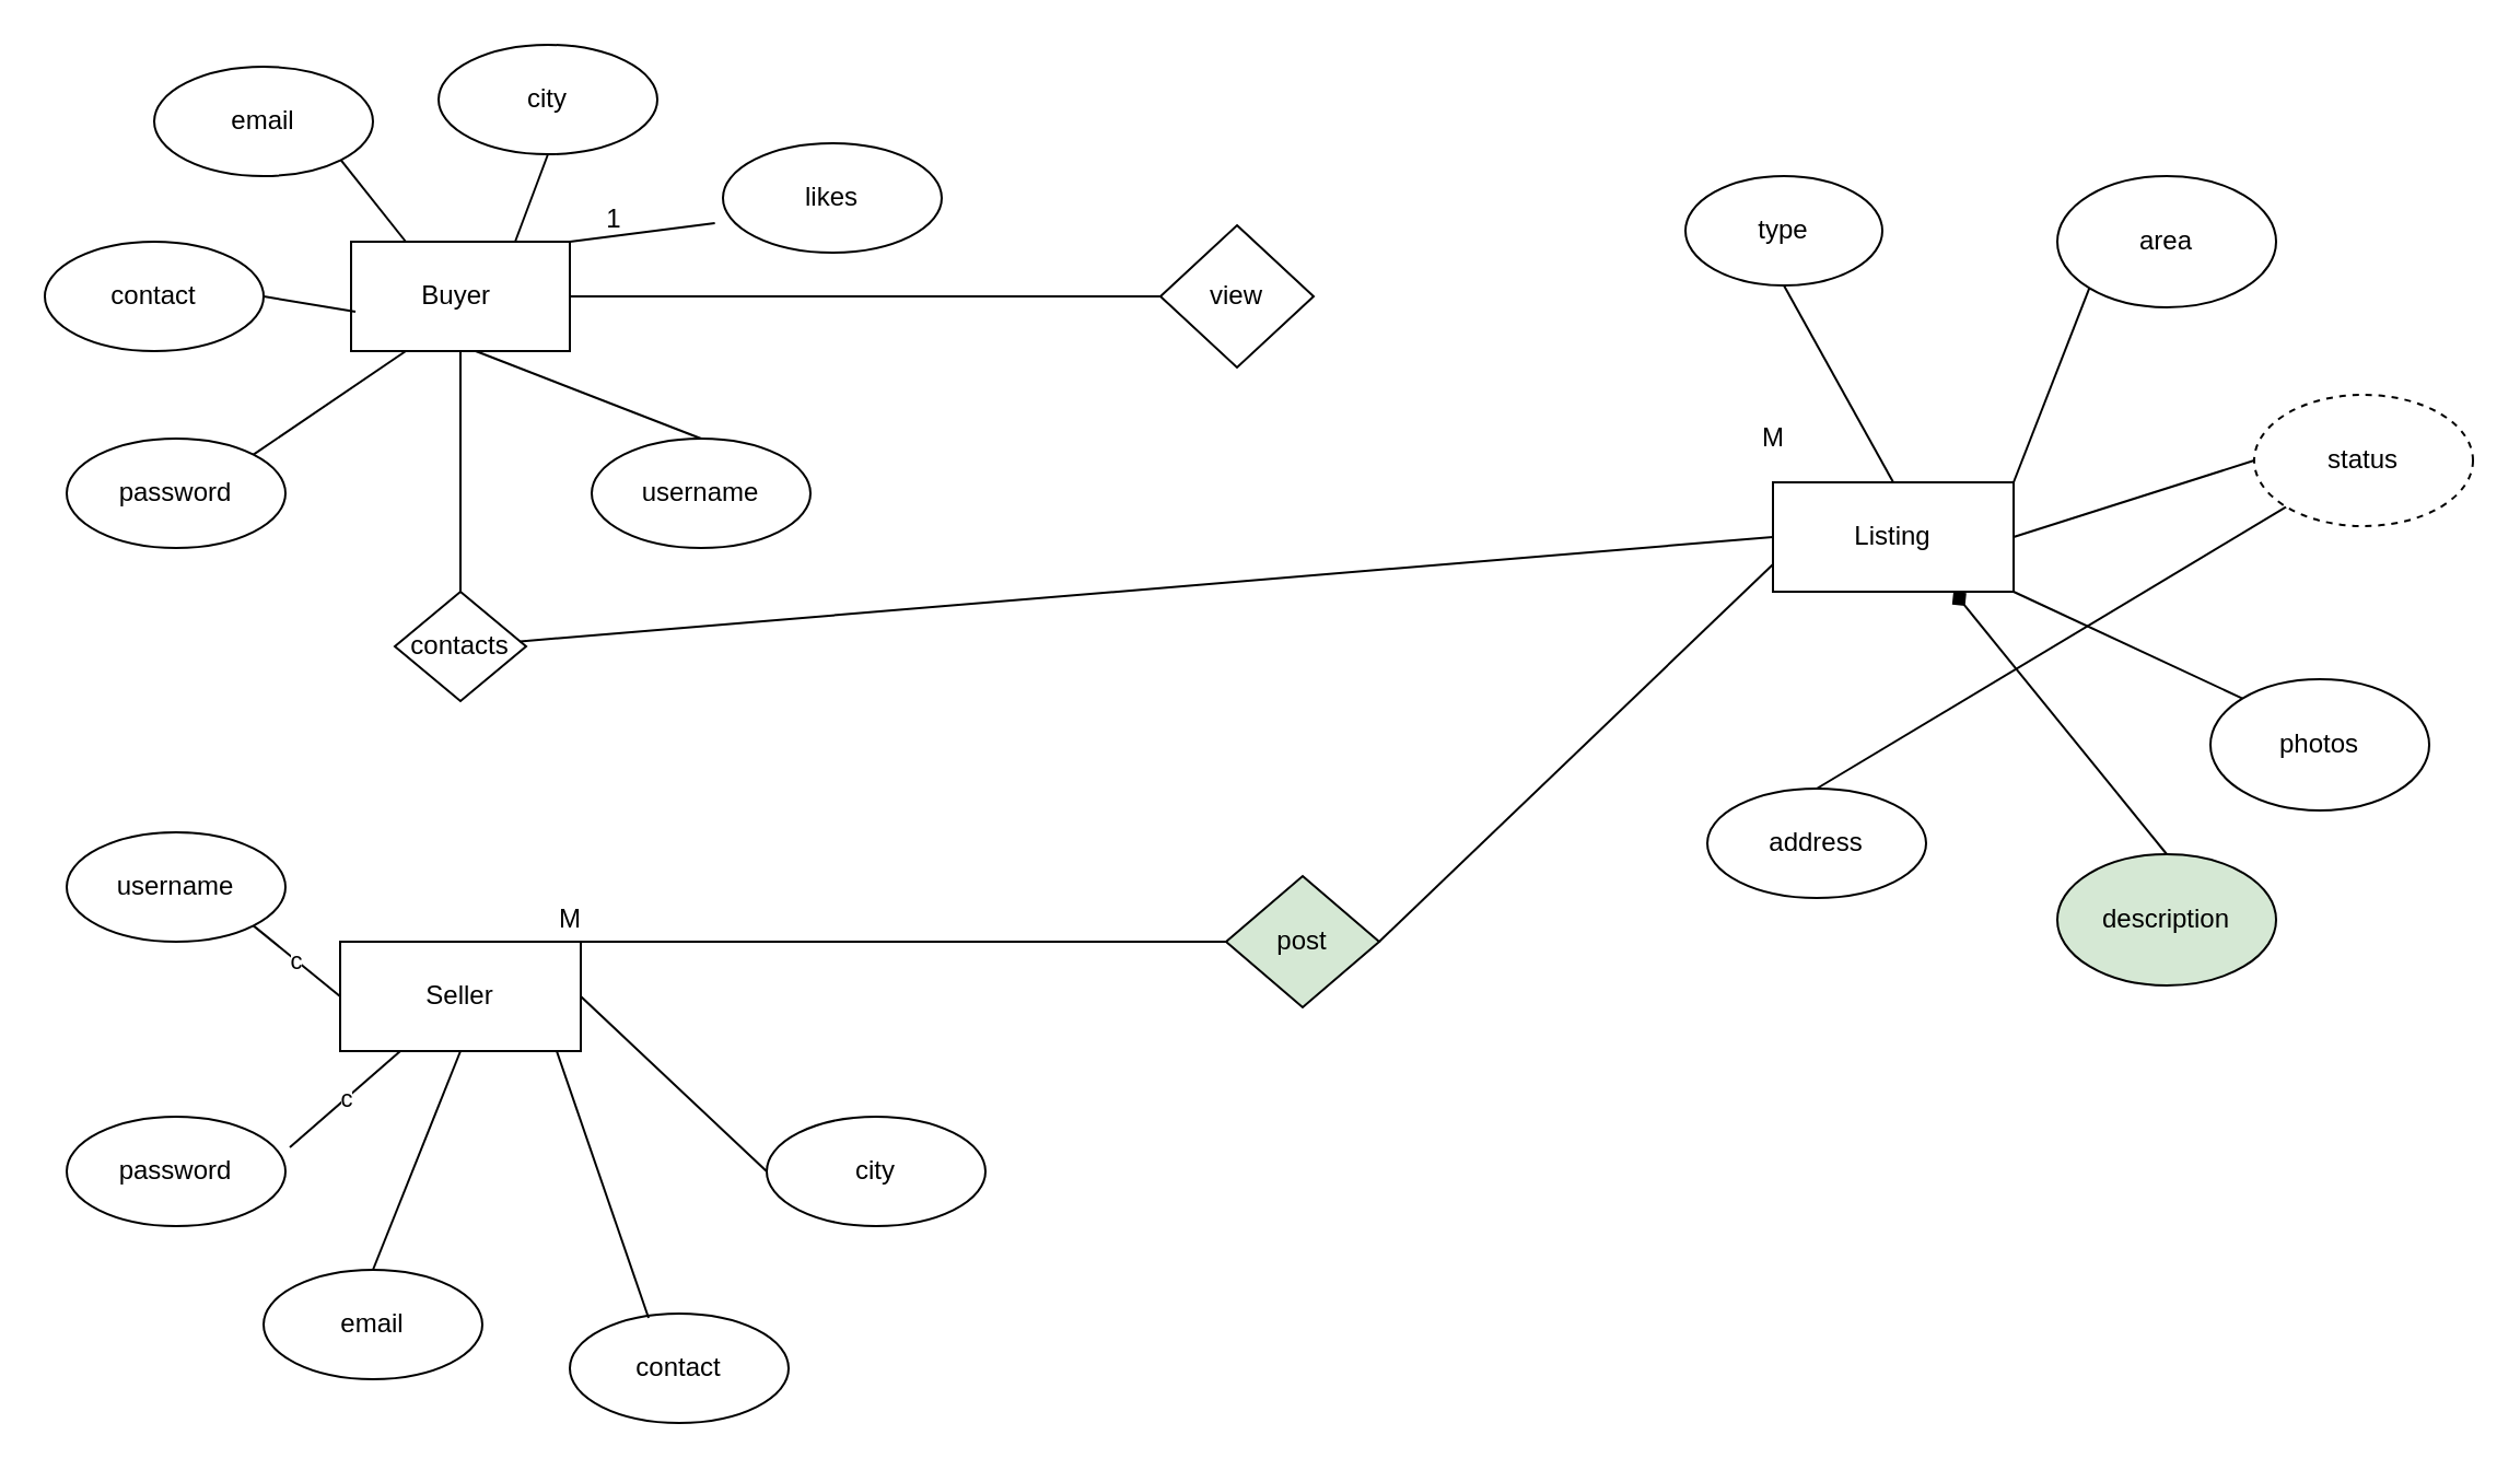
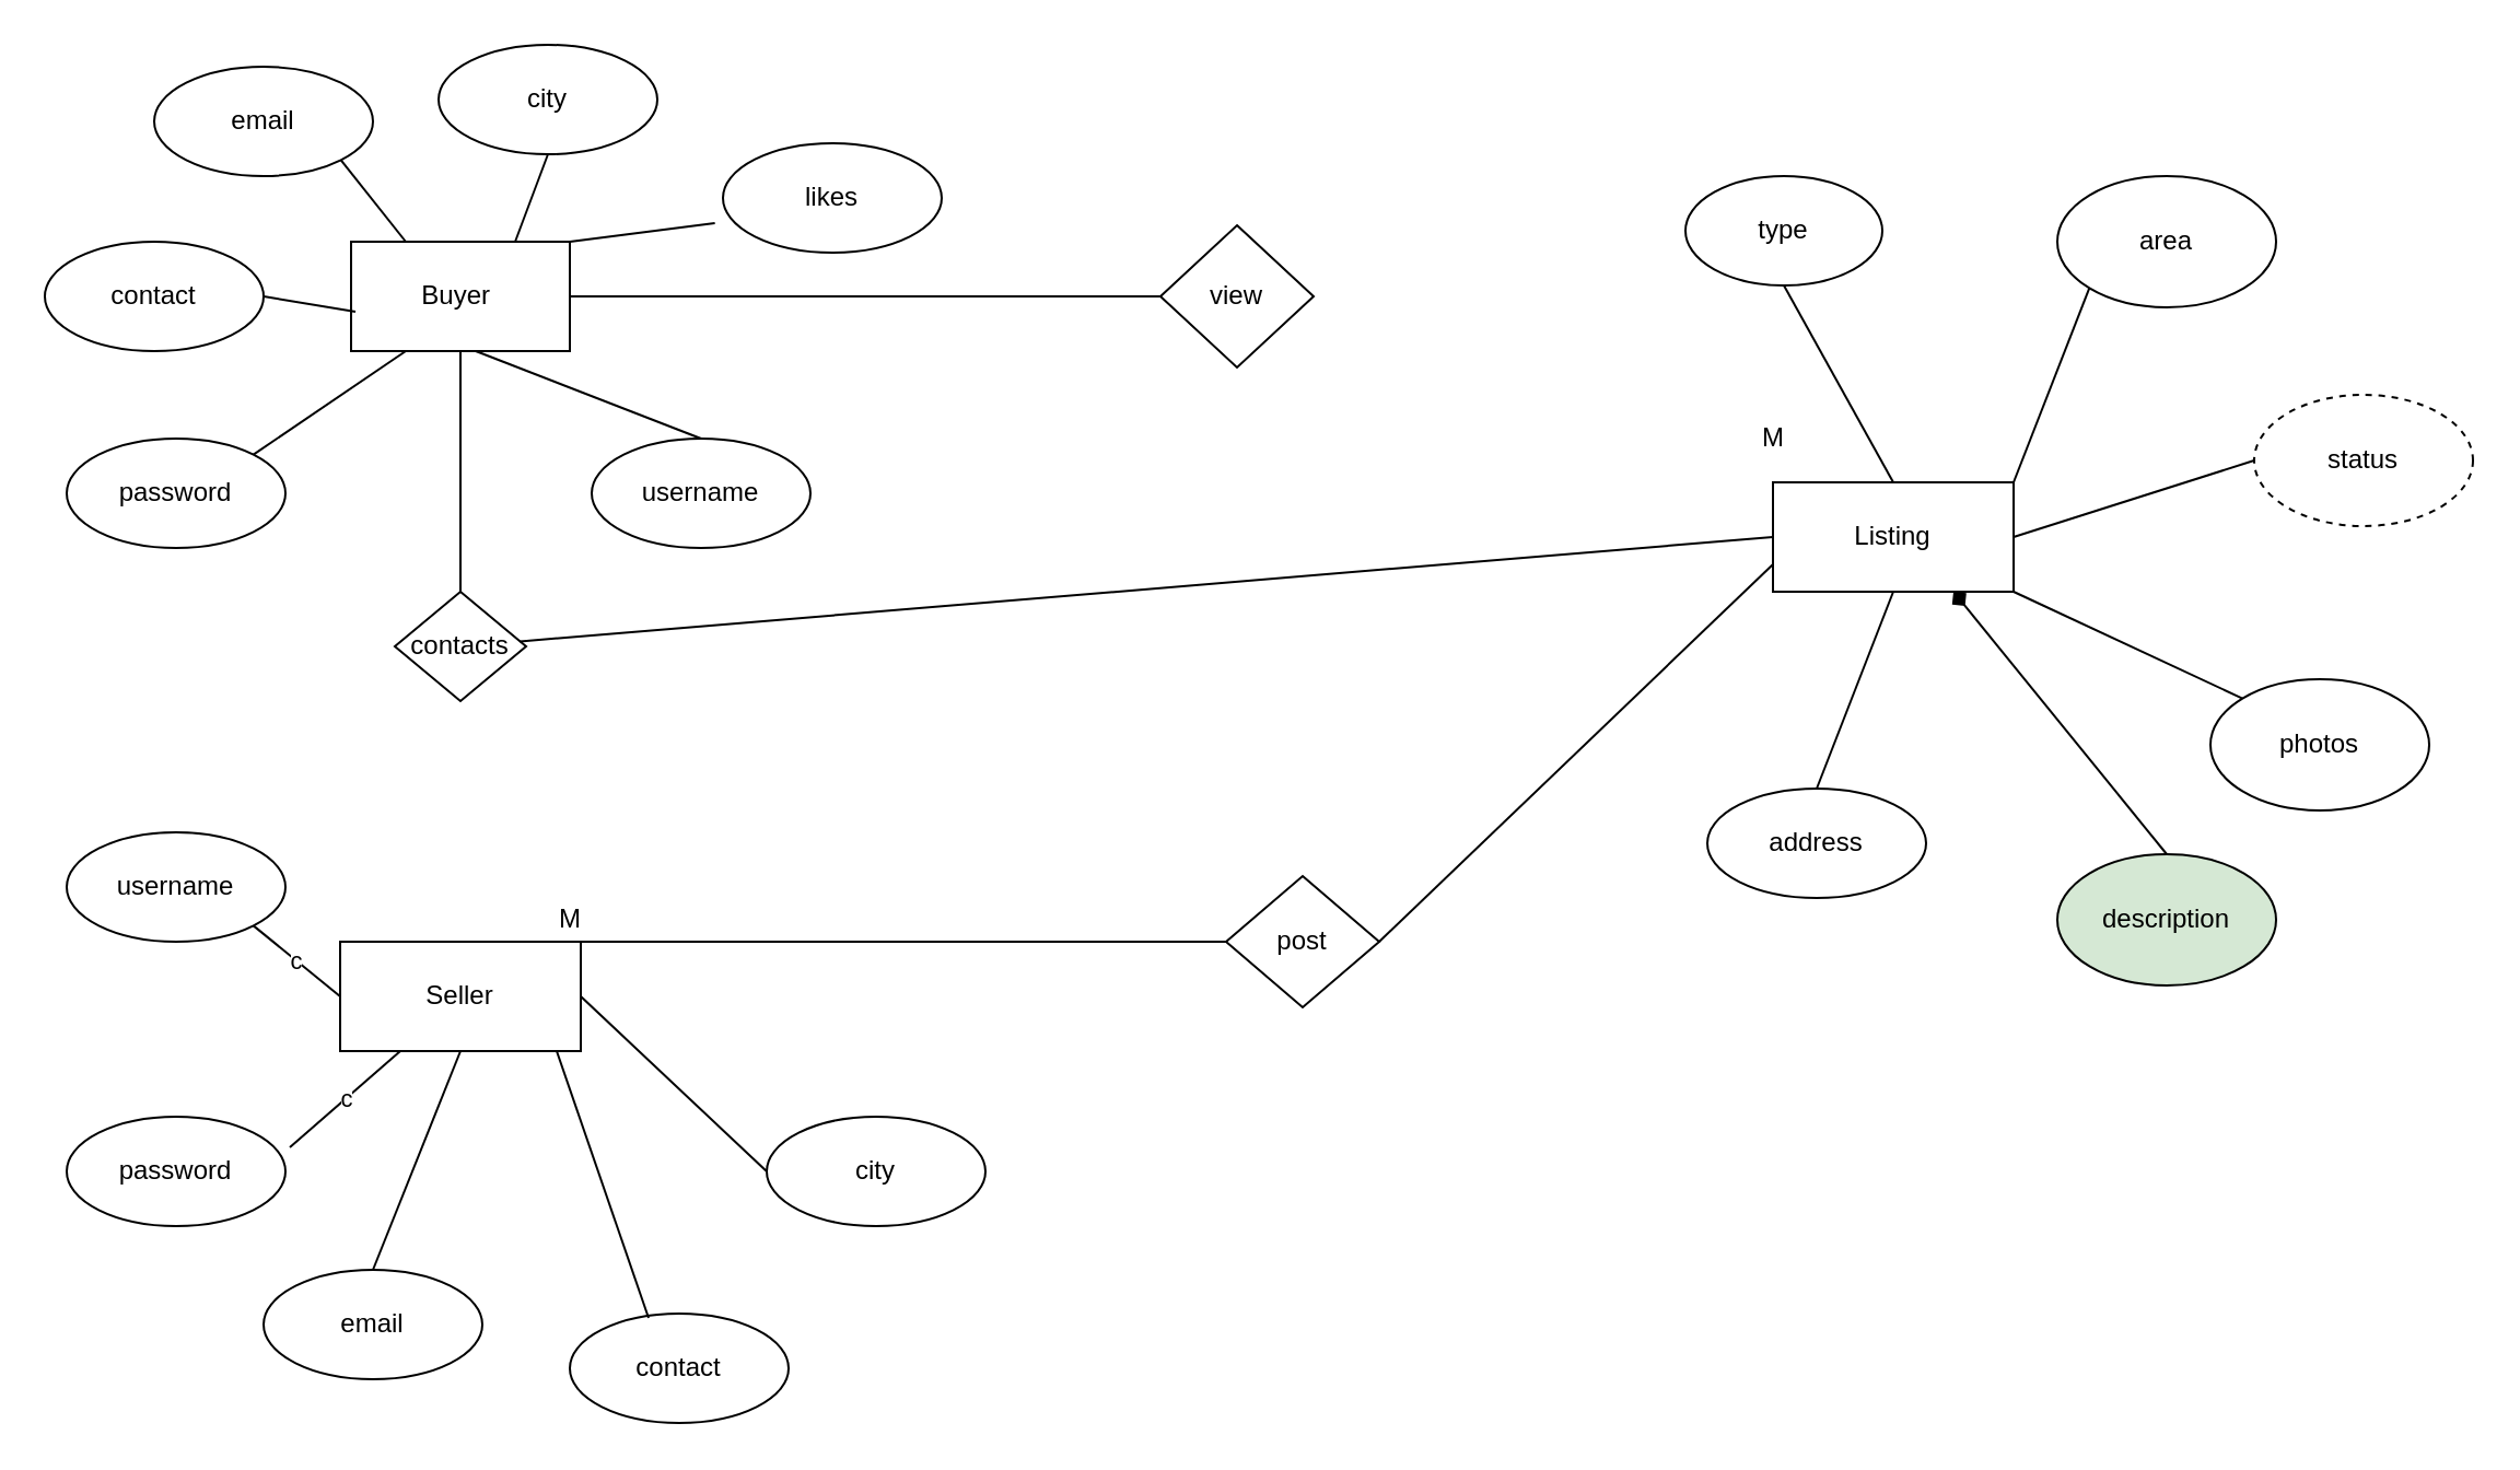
- <mxCell id="45" value="1" style="text;html=1;align=center;verticalAlign=middle;resizable=0;points=[];autosize=1;strokeColor=none;fillColor=none;" parent="1" vertex="1"><mxGeometry x="265" y="85" width="30" height="30" as="geometry" /></mxCell>
- <mxCell id="34" value="" style="endArrow=none;html=1;exitX=0.5;exitY=0;exitDx=0;exitDy=0;" parent="1" source="33" target="40" edge="1"><mxGeometry width="50" height="50" relative="1" as="geometry"><mxPoint x="600" y="410" as="sourcePoint" /><mxPoint x="650" y="360" as="targetPoint" /></mxGeometry></mxCell>
+ <mxCell id="34" value="" style="endArrow=none;html=1;entryX=0.5;entryY=1;entryDx=0;entryDy=0;exitX=0.5;exitY=0;exitDx=0;exitDy=0;" parent="1" source="33" target="5" edge="1"><mxGeometry width="50" height="50" relative="1" as="geometry"><mxPoint x="600" y="410" as="sourcePoint" /><mxPoint x="650" y="360" as="targetPoint" /></mxGeometry></mxCell>
- <mxCell id="27" value="post" style="rhombus;whiteSpace=wrap;html=1;fillColor=#d5e8d4;" parent="1" vertex="1"><mxGeometry x="560" y="400" width="70" height="60" as="geometry" /></mxCell>
+ <mxCell id="27" value="post" style="rhombus;whiteSpace=wrap;html=1;" parent="1" vertex="1"><mxGeometry x="560" y="400" width="70" height="60" as="geometry" /></mxCell>
